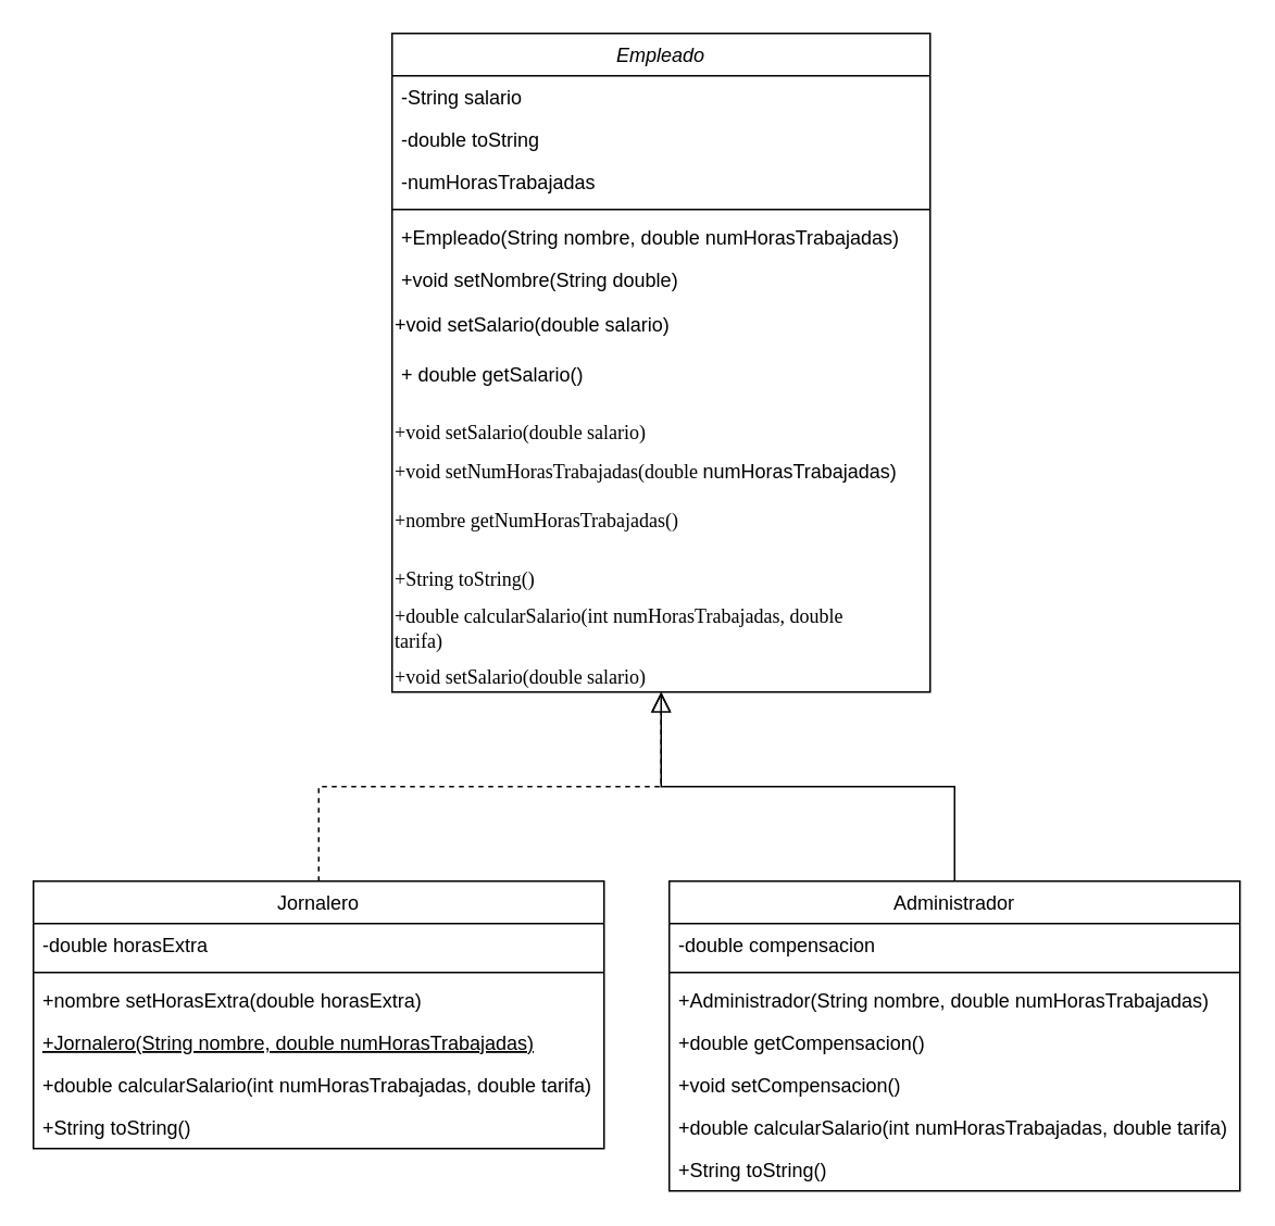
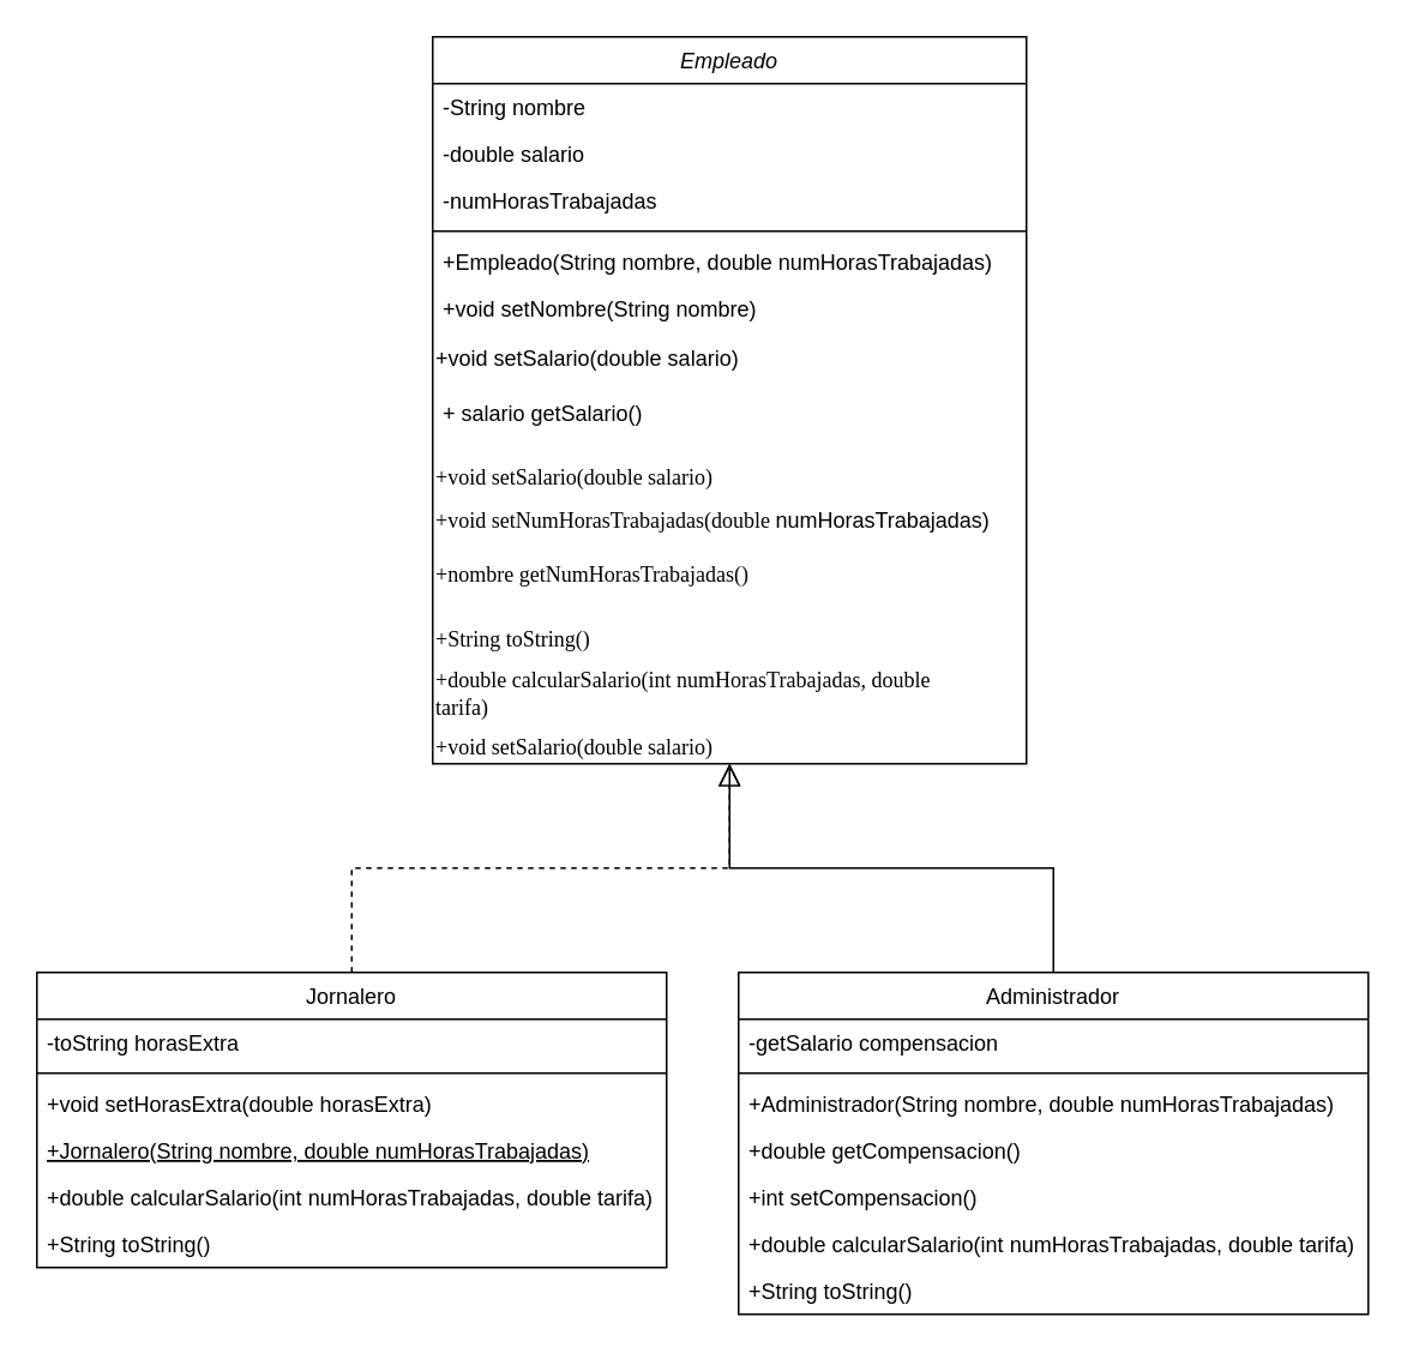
- <mxCell id="3" value="-String salario" style="text;align=left;verticalAlign=top;spacingLeft=4;spacingRight=4;overflow=hidden;rotatable=0;points=[[0,0.5],[1,0.5]];portConstraint=eastwest;" parent="2" vertex="1"><mxGeometry y="26" width="330" height="26" as="geometry" /></mxCell>
+ <mxCell id="3" value="-String nombre" style="text;align=left;verticalAlign=top;spacingLeft=4;spacingRight=4;overflow=hidden;rotatable=0;points=[[0,0.5],[1,0.5]];portConstraint=eastwest;" parent="2" vertex="1"><mxGeometry y="26" width="330" height="26" as="geometry" /></mxCell>
- <mxCell id="4" value="-double toString" style="text;align=left;verticalAlign=top;spacingLeft=4;spacingRight=4;overflow=hidden;rotatable=0;points=[[0,0.5],[1,0.5]];portConstraint=eastwest;rounded=0;shadow=0;html=0;" parent="2" vertex="1"><mxGeometry y="52" width="330" height="26" as="geometry" /></mxCell>
+ <mxCell id="4" value="-double salario" style="text;align=left;verticalAlign=top;spacingLeft=4;spacingRight=4;overflow=hidden;rotatable=0;points=[[0,0.5],[1,0.5]];portConstraint=eastwest;rounded=0;shadow=0;html=0;" parent="2" vertex="1"><mxGeometry y="52" width="330" height="26" as="geometry" /></mxCell>
- <mxCell id="8" value="+void setNombre(String double)" style="text;align=left;verticalAlign=top;spacingLeft=4;spacingRight=4;overflow=hidden;rotatable=0;points=[[0,0.5],[1,0.5]];portConstraint=eastwest;" parent="2" vertex="1"><mxGeometry y="138" width="330" height="26" as="geometry" /></mxCell>
+ <mxCell id="8" value="+void setNombre(String nombre)" style="text;align=left;verticalAlign=top;spacingLeft=4;spacingRight=4;overflow=hidden;rotatable=0;points=[[0,0.5],[1,0.5]];portConstraint=eastwest;" parent="2" vertex="1"><mxGeometry y="138" width="330" height="26" as="geometry" /></mxCell>
- <mxCell id="10" value="+ double getSalario()" style="text;strokeColor=none;fillColor=none;align=left;verticalAlign=middle;spacingLeft=4;spacingRight=4;overflow=hidden;points=[[0,0.5],[1,0.5]];portConstraint=eastwest;rotatable=0;" parent="2" vertex="1"><mxGeometry y="194" width="330" height="30" as="geometry" /></mxCell>
+ <mxCell id="10" value="+ salario getSalario()" style="text;strokeColor=none;fillColor=none;align=left;verticalAlign=middle;spacingLeft=4;spacingRight=4;overflow=hidden;points=[[0,0.5],[1,0.5]];portConstraint=eastwest;rotatable=0;" parent="2" vertex="1"><mxGeometry y="194" width="330" height="30" as="geometry" /></mxCell>
- <mxCell id="18" value="-double horasExtra" style="text;align=left;verticalAlign=top;spacingLeft=4;spacingRight=4;overflow=hidden;rotatable=0;points=[[0,0.5],[1,0.5]];portConstraint=eastwest;" parent="17" vertex="1"><mxGeometry y="26" width="350" height="26" as="geometry" /></mxCell>
+ <mxCell id="18" value="-toString horasExtra" style="text;align=left;verticalAlign=top;spacingLeft=4;spacingRight=4;overflow=hidden;rotatable=0;points=[[0,0.5],[1,0.5]];portConstraint=eastwest;" parent="17" vertex="1"><mxGeometry y="26" width="350" height="26" as="geometry" /></mxCell>
- <mxCell id="26" value="-double compensacion" style="text;align=left;verticalAlign=top;spacingLeft=4;spacingRight=4;overflow=hidden;rotatable=0;points=[[0,0.5],[1,0.5]];portConstraint=eastwest;" parent="25" vertex="1"><mxGeometry y="26" width="350" height="26" as="geometry" /></mxCell>
+ <mxCell id="26" value="-getSalario compensacion" style="text;align=left;verticalAlign=top;spacingLeft=4;spacingRight=4;overflow=hidden;rotatable=0;points=[[0,0.5],[1,0.5]];portConstraint=eastwest;" parent="25" vertex="1"><mxGeometry y="26" width="350" height="26" as="geometry" /></mxCell>
- <mxCell id="20" value="+nombre setHorasExtra(double horasExtra)" style="text;align=left;verticalAlign=top;spacingLeft=4;spacingRight=4;overflow=hidden;rotatable=0;points=[[0,0.5],[1,0.5]];portConstraint=eastwest;rounded=0;shadow=0;html=0;" parent="17" vertex="1"><mxGeometry y="60" width="350" height="26" as="geometry" /></mxCell>
+ <mxCell id="20" value="+void setHorasExtra(double horasExtra)" style="text;align=left;verticalAlign=top;spacingLeft=4;spacingRight=4;overflow=hidden;rotatable=0;points=[[0,0.5],[1,0.5]];portConstraint=eastwest;rounded=0;shadow=0;html=0;" parent="17" vertex="1"><mxGeometry y="60" width="350" height="26" as="geometry" /></mxCell>
- <mxCell id="30" value="+void setCompensacion()" style="text;align=left;verticalAlign=top;spacingLeft=4;spacingRight=4;overflow=hidden;rotatable=0;points=[[0,0.5],[1,0.5]];portConstraint=eastwest;" parent="25" vertex="1"><mxGeometry y="112" width="350" height="26" as="geometry" /></mxCell>
+ <mxCell id="30" value="+int setCompensacion()" style="text;align=left;verticalAlign=top;spacingLeft=4;spacingRight=4;overflow=hidden;rotatable=0;points=[[0,0.5],[1,0.5]];portConstraint=eastwest;" parent="25" vertex="1"><mxGeometry y="112" width="350" height="26" as="geometry" /></mxCell>
